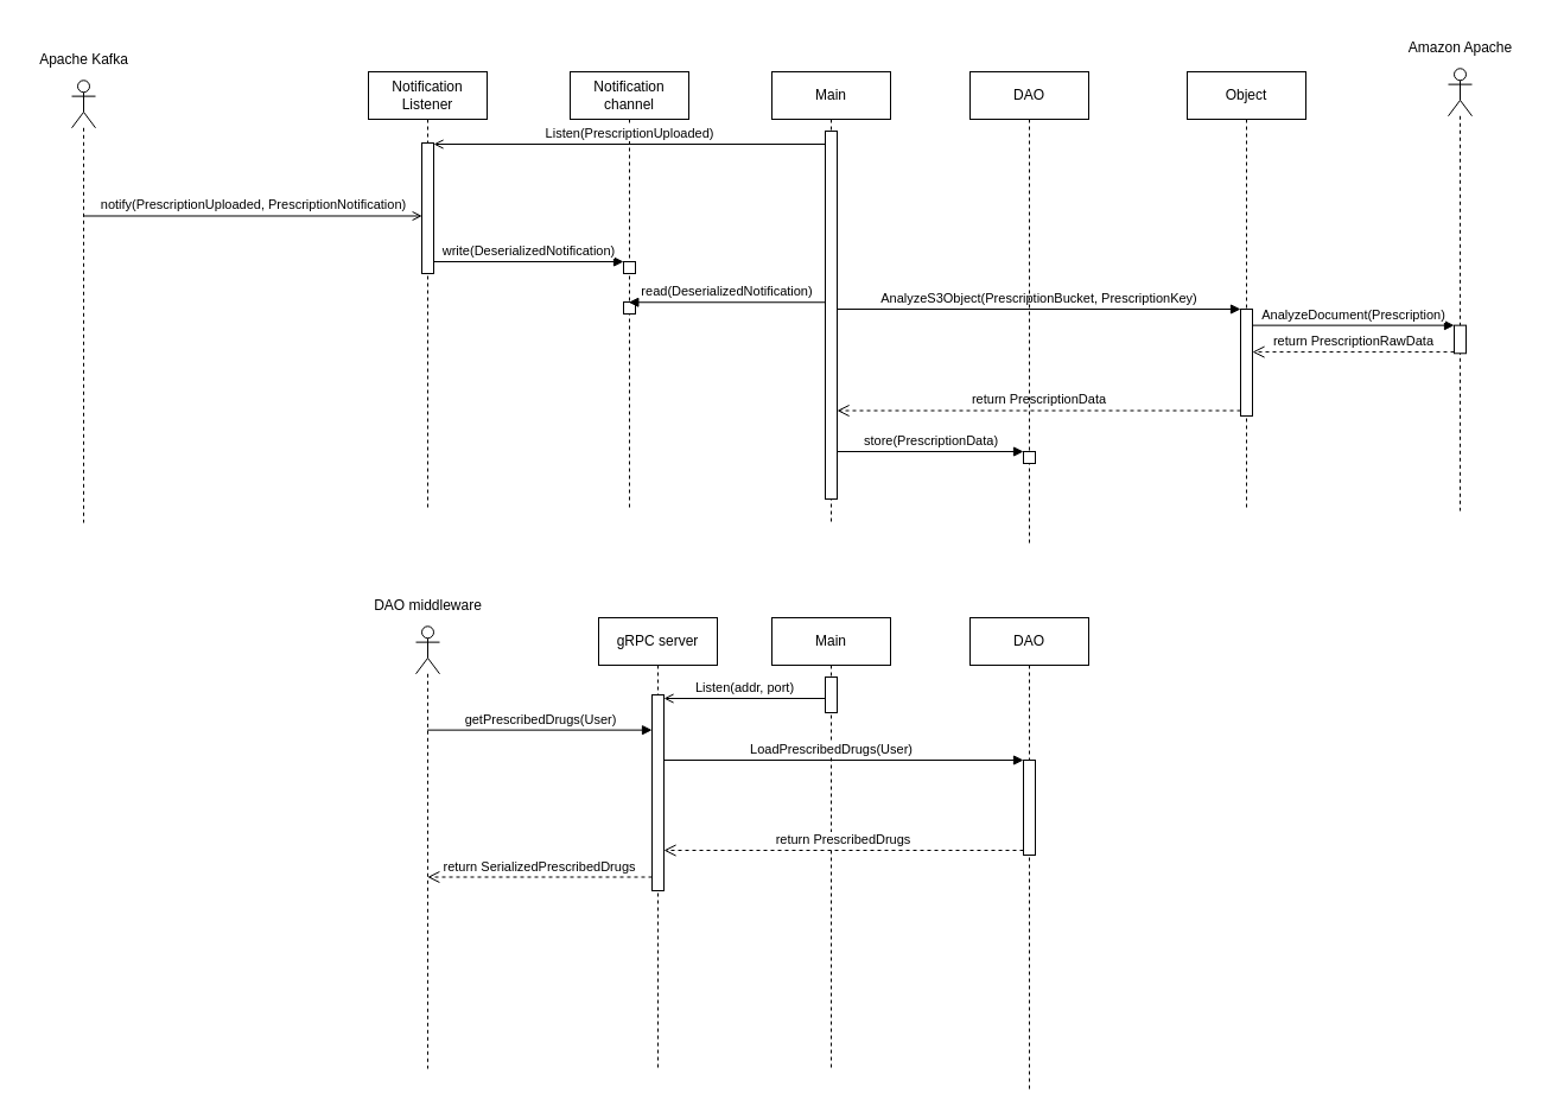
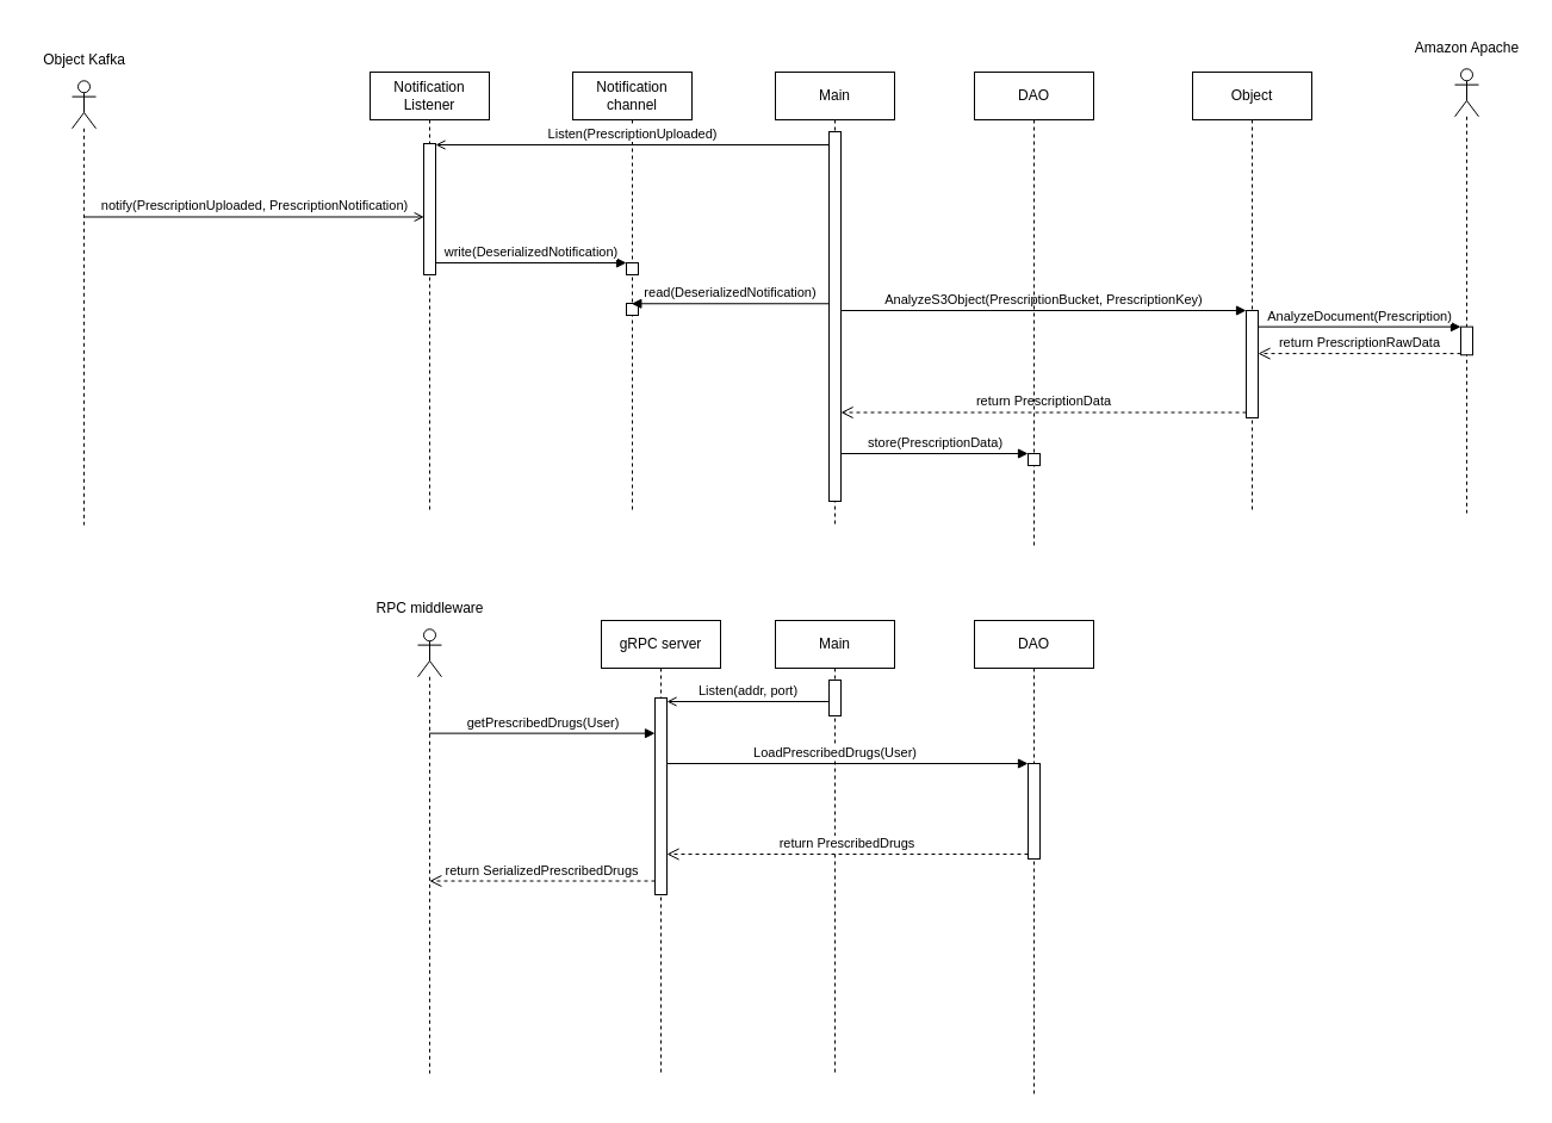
- <mxCell id="6" value="Apache Kafka" style="text;html=1;align=center;verticalAlign=middle;resizable=0;points=[];autosize=1;strokeColor=none;fillColor=none;" vertex="1" parent="4"><mxGeometry x="5" y="10" width="90" height="20" as="geometry" /></mxCell>
+ <mxCell id="6" value="Object Kafka" style="text;html=1;align=center;verticalAlign=middle;resizable=0;points=[];autosize=1;strokeColor=none;fillColor=none;" vertex="1" parent="4"><mxGeometry x="5" y="10" width="90" height="20" as="geometry" /></mxCell>
- <mxCell id="33" value="DAO middleware" style="text;html=1;align=center;verticalAlign=middle;resizable=0;points=[];autosize=1;strokeColor=none;fillColor=none;" vertex="1" parent="31"><mxGeometry x="-5" y="10" width="110" height="20" as="geometry" /></mxCell>
+ <mxCell id="33" value="RPC middleware" style="text;html=1;align=center;verticalAlign=middle;resizable=0;points=[];autosize=1;strokeColor=none;fillColor=none;" vertex="1" parent="31"><mxGeometry x="-5" y="10" width="110" height="20" as="geometry" /></mxCell>
